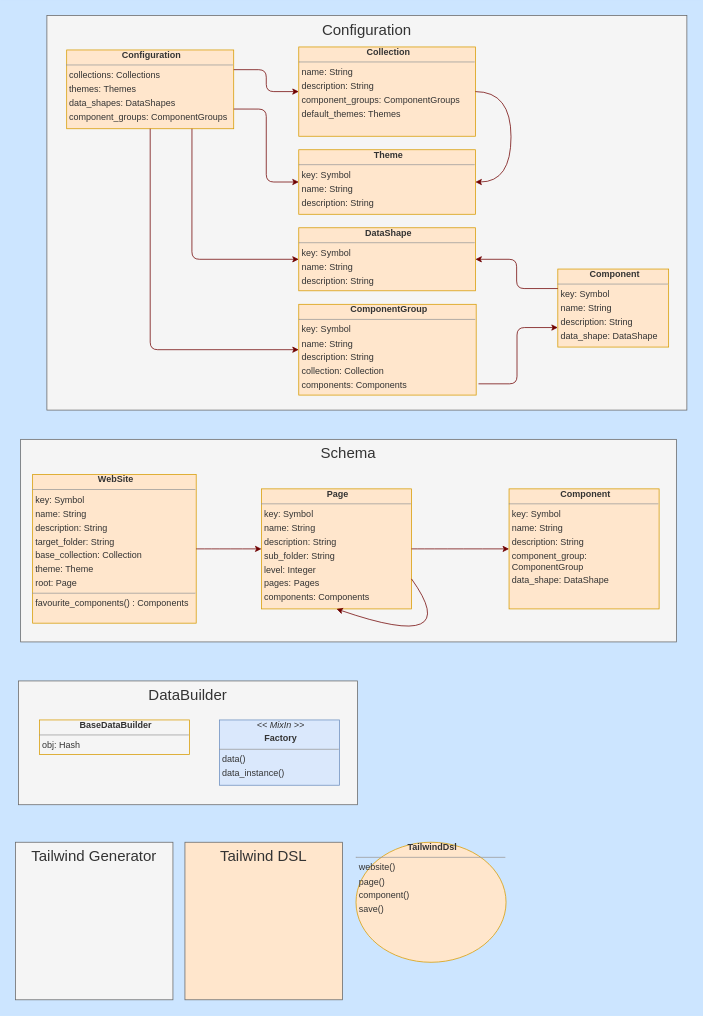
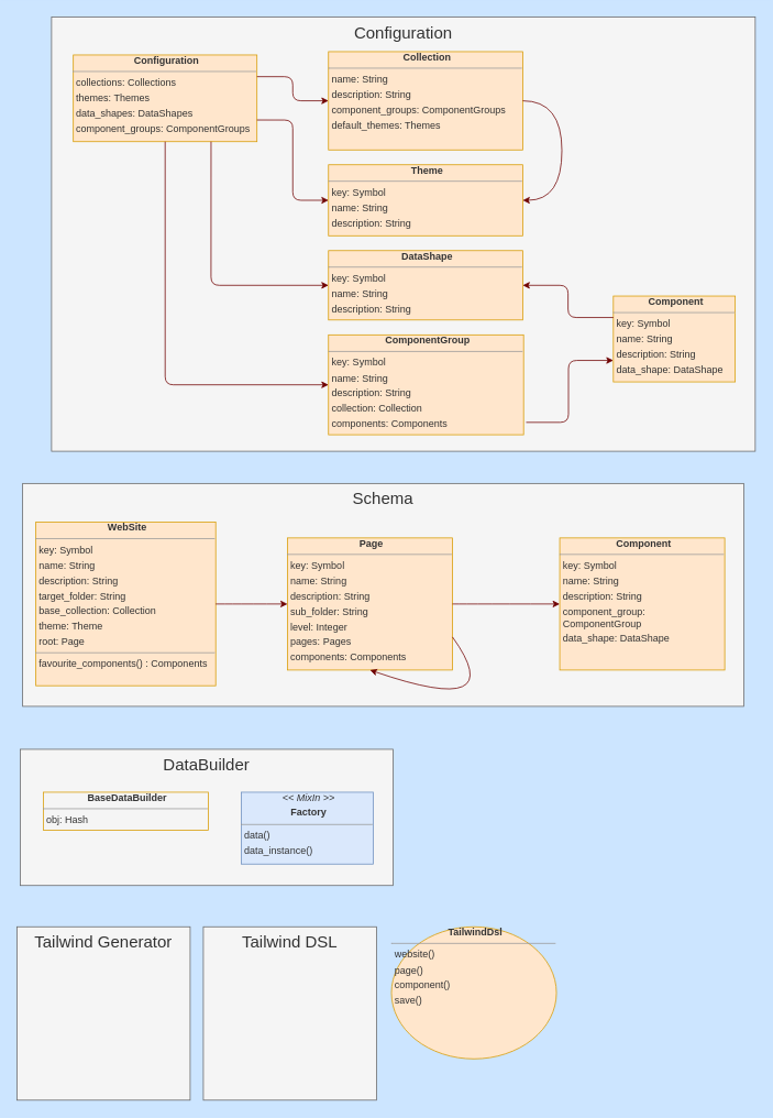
- <mxCell id="30" value="Tailwind DSL" style="whiteSpace=wrap;html=1;rounded=0;fillColor=#ffe6cc;strokeColor=#666666;fontColor=#333333;fontSize=20;verticalAlign=top;" vertex="1" parent="1"><mxGeometry x="246" y="1122" width="210" height="210" as="geometry" /></mxCell>
+ <mxCell id="30" value="Tailwind DSL" style="whiteSpace=wrap;html=1;rounded=0;fillColor=#f5f5f5;strokeColor=#666666;fontColor=#333333;fontSize=20;verticalAlign=top" vertex="1" parent="1"><mxGeometry x="246" y="1122" width="210" height="210" as="geometry" /></mxCell>
